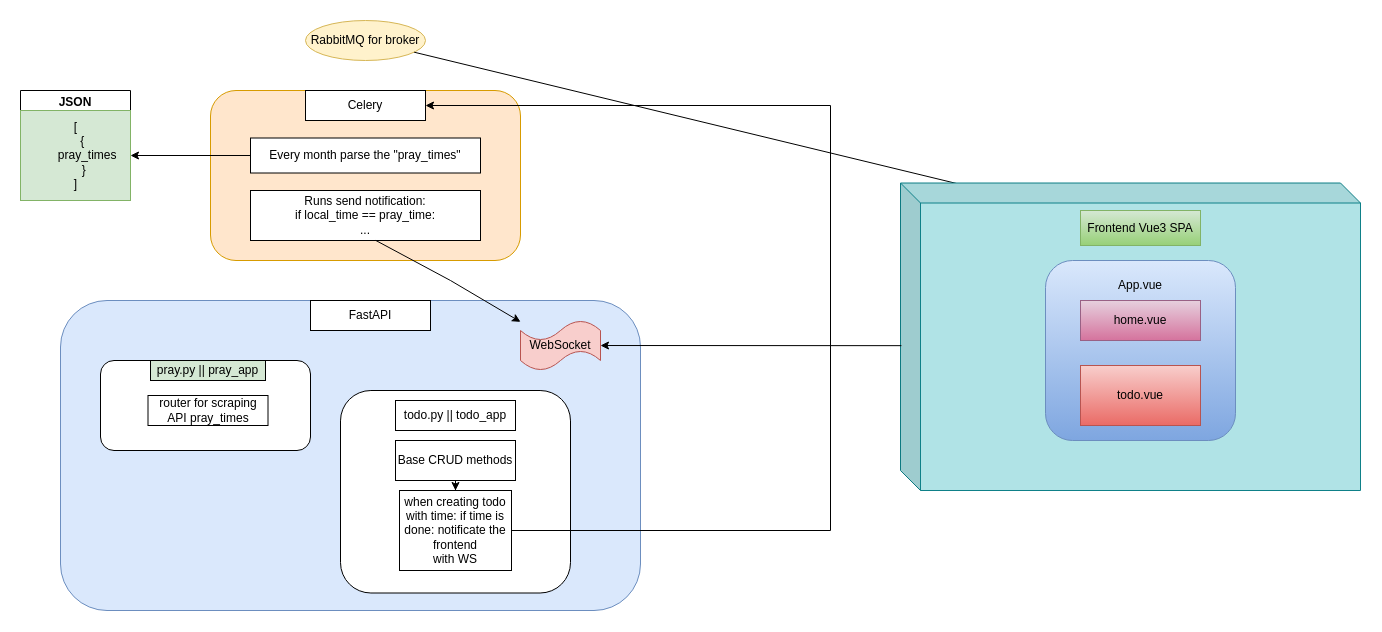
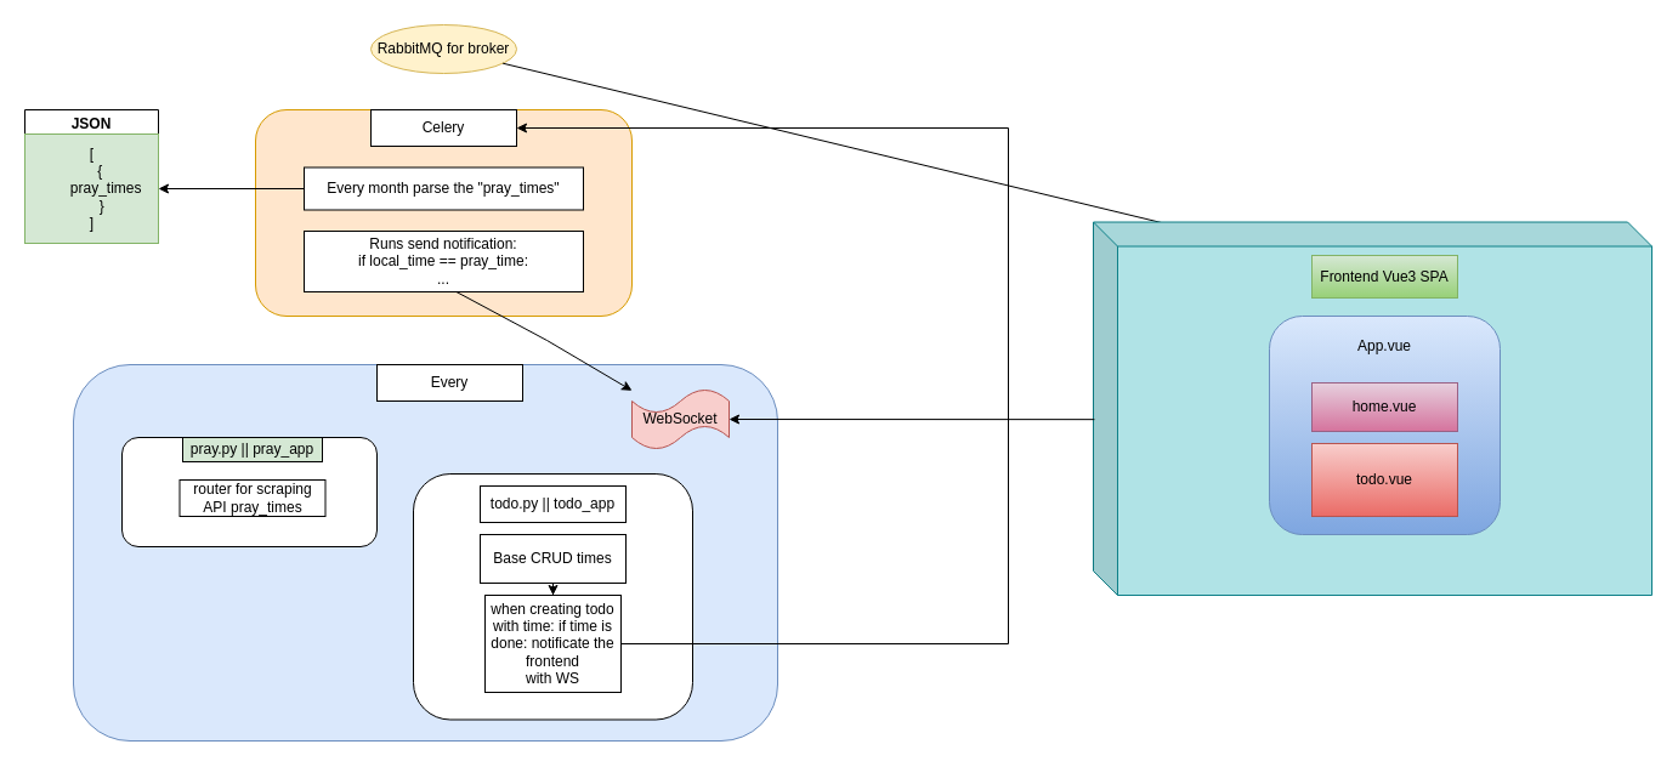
- <mxCell id="19" value="FastAPI" style="rounded=0;whiteSpace=wrap;html=1;" parent="1" vertex="1"><mxGeometry x="310" y="300" width="120" height="30" as="geometry" /></mxCell>
+ <mxCell id="19" value="Every" style="rounded=0;whiteSpace=wrap;html=1;" parent="1" vertex="1"><mxGeometry x="310" y="300" width="120" height="30" as="geometry" /></mxCell>
- <mxCell id="28" value="home.vue" style="rounded=0;whiteSpace=wrap;html=1;fillColor=#e6d0de;gradientColor=#d5739d;strokeColor=#996185;" parent="1" vertex="1"><mxGeometry x="1080" y="300" width="120" height="40" as="geometry" /></mxCell>
+ <mxCell id="28" value="home.vue" style="rounded=0;whiteSpace=wrap;html=1;fillColor=#e6d0de;gradientColor=#d5739d;strokeColor=#996185;" parent="1" vertex="1"><mxGeometry x="1080" y="315" width="120" height="40" as="geometry" /></mxCell>
- <mxCell id="23" value="Base CRUD methods" style="rounded=0;whiteSpace=wrap;html=1;" parent="1" vertex="1"><mxGeometry x="395" y="440" width="120" height="40" as="geometry" /></mxCell>
+ <mxCell id="23" value="Base CRUD times" style="rounded=0;whiteSpace=wrap;html=1;" parent="1" vertex="1"><mxGeometry x="395" y="440" width="120" height="40" as="geometry" /></mxCell>
